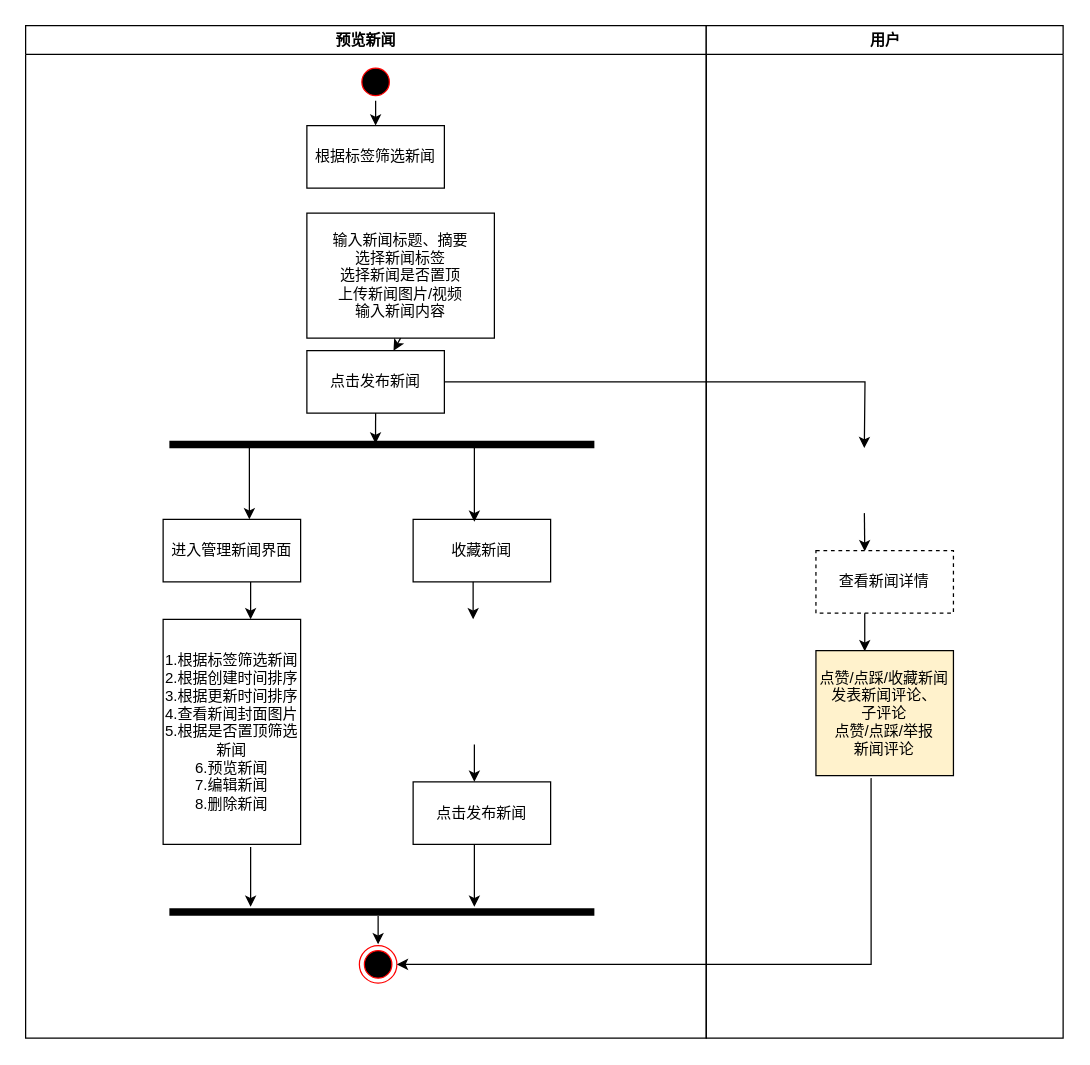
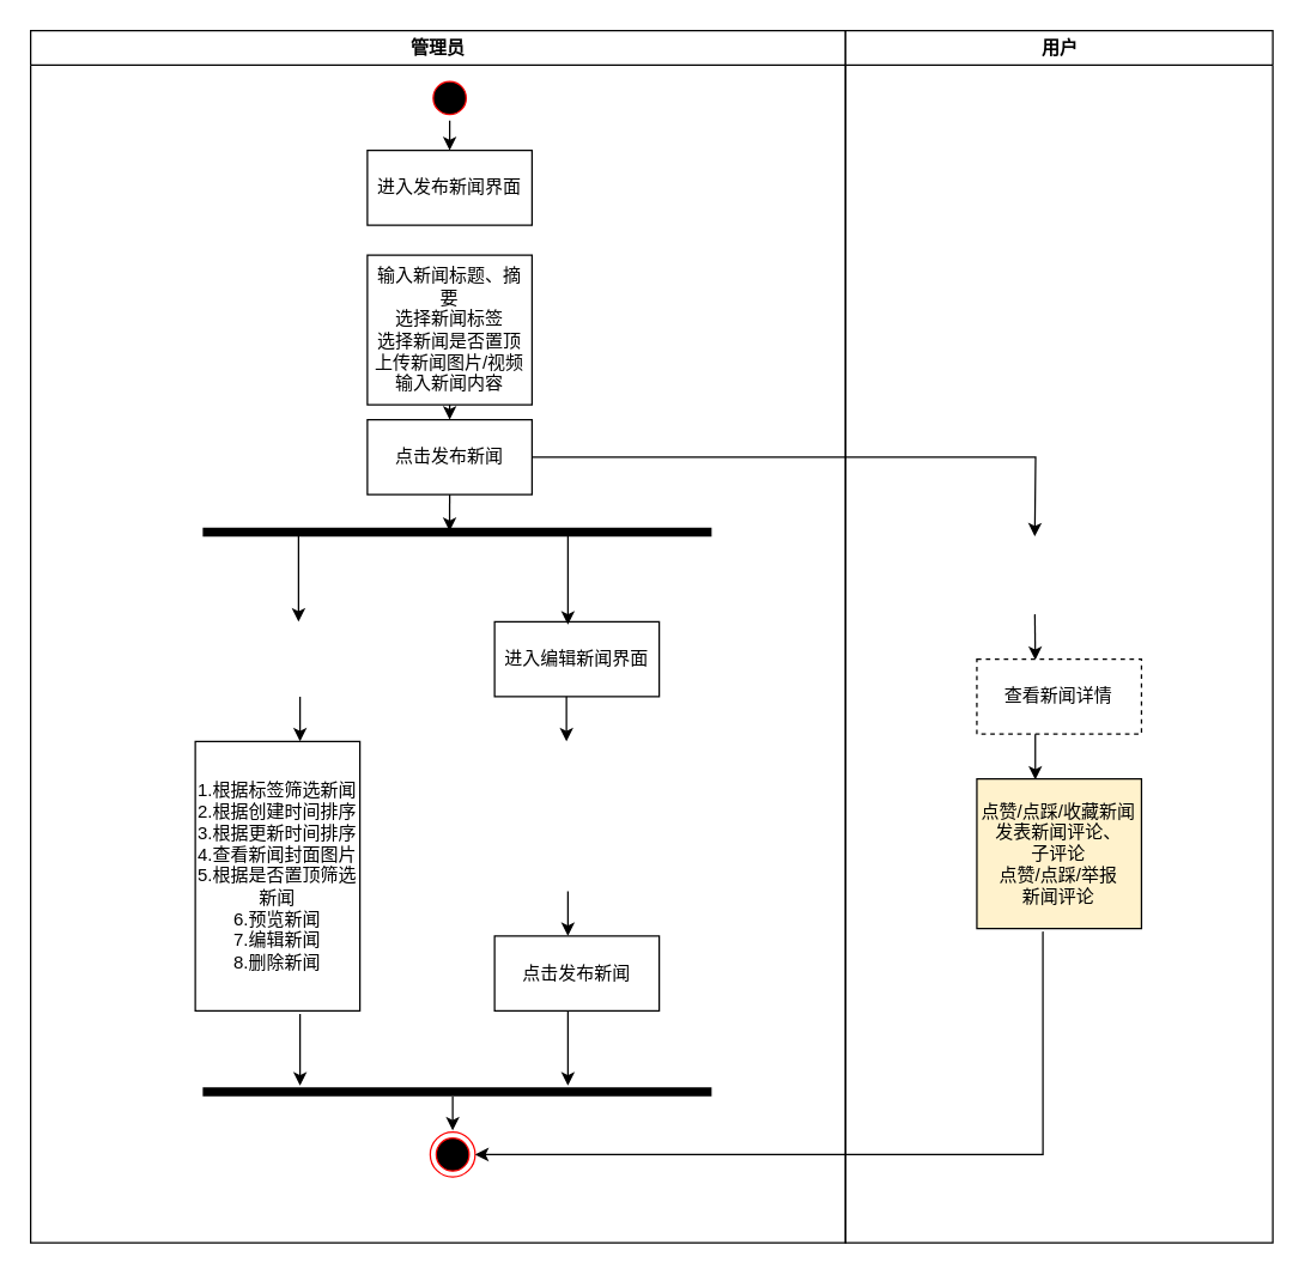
- <mxCell id="2" value="预览新闻" style="swimlane;whiteSpace=wrap;startSize=23;" parent="1" vertex="1"><mxGeometry x="20" y="20" width="544.5" height="810" as="geometry" /></mxCell>
+ <mxCell id="2" value="管理员" style="swimlane;whiteSpace=wrap;startSize=23;" parent="1" vertex="1"><mxGeometry x="20" y="20" width="544.5" height="810" as="geometry" /></mxCell>
- <mxCell id="5" value="根据标签筛选新闻" style="html=1;whiteSpace=wrap;" parent="2" vertex="1"><mxGeometry x="225" y="80" width="110" height="50" as="geometry" /></mxCell>
+ <mxCell id="5" value="进入发布新闻界面" style="html=1;whiteSpace=wrap;" parent="2" vertex="1"><mxGeometry x="225" y="80" width="110" height="50" as="geometry" /></mxCell>
- <mxCell id="12" value="输入新闻标题、&lt;span style=&quot;background-color: initial;&quot;&gt;摘要&lt;/span&gt;&lt;div&gt;选择新闻标签&lt;/div&gt;&lt;div&gt;选择新闻是否置顶&lt;/div&gt;&lt;div&gt;上传新闻图片/视频&lt;/div&gt;&lt;div&gt;输入新闻内容&lt;/div&gt;" style="html=1;whiteSpace=wrap;" parent="2" vertex="1"><mxGeometry x="225" y="150" width="150" height="100" as="geometry" /></mxCell>
+ <mxCell id="12" value="输入新闻标题、&lt;span style=&quot;background-color: initial;&quot;&gt;摘要&lt;/span&gt;&lt;div&gt;选择新闻标签&lt;/div&gt;&lt;div&gt;选择新闻是否置顶&lt;/div&gt;&lt;div&gt;上传新闻图片/视频&lt;/div&gt;&lt;div&gt;输入新闻内容&lt;/div&gt;" style="html=1;whiteSpace=wrap;" parent="2" vertex="1"><mxGeometry x="225" y="150" width="110" height="100" as="geometry" /></mxCell>
- <mxCell id="10" value="进入管理新闻界面" style="html=1;whiteSpace=wrap;" parent="2" vertex="1"><mxGeometry x="110" y="395" width="110" height="50" as="geometry" /></mxCell>
- <mxCell id="9" value="收藏新闻" style="html=1;whiteSpace=wrap;" parent="2" vertex="1"><mxGeometry x="310" y="395" width="110" height="50" as="geometry" /></mxCell>
+ <mxCell id="9" value="进入编辑新闻界面" style="html=1;whiteSpace=wrap;" parent="2" vertex="1"><mxGeometry x="310" y="395" width="110" height="50" as="geometry" /></mxCell>
